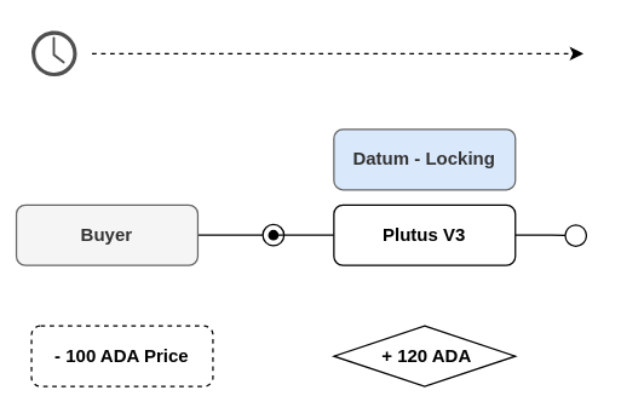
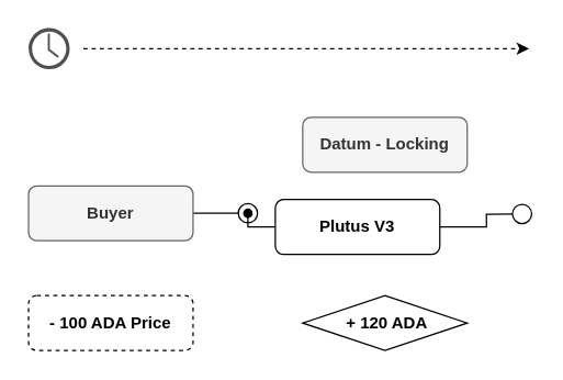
- <mxCell id="2" value="&lt;b&gt;Datum - Locking&lt;/b&gt;" style="rounded=1;whiteSpace=wrap;html=1;fillColor=#dae8fc;fontColor=#333333;strokeColor=#666666;" parent="1" vertex="1"><mxGeometry x="220" y="85" width="120" height="40" as="geometry" /></mxCell>
+ <mxCell id="2" value="&lt;b&gt;Datum - Locking&lt;/b&gt;" style="rounded=1;whiteSpace=wrap;html=1;fillColor=#f5f5f5;fontColor=#333333;strokeColor=#666666;" parent="1" vertex="1"><mxGeometry x="220" y="85" width="120" height="40" as="geometry" /></mxCell>
- <mxCell id="4" value="&lt;b&gt;Buyer&lt;/b&gt;" style="rounded=1;whiteSpace=wrap;html=1;fillColor=#f5f5f5;fontColor=#333333;strokeColor=#666666;" parent="1" vertex="1"><mxGeometry x="10" y="135" width="120" height="40" as="geometry" /></mxCell>
+ <mxCell id="4" value="&lt;b&gt;Buyer&lt;/b&gt;" style="rounded=1;whiteSpace=wrap;html=1;fillColor=#f5f5f5;fontColor=#333333;strokeColor=#666666;" parent="1" vertex="1"><mxGeometry x="20" y="135" width="120" height="40" as="geometry" /></mxCell>
- <mxCell id="7" value="&lt;b&gt;Plutus V3&lt;/b&gt;" style="rounded=1;whiteSpace=wrap;html=1;" parent="1" vertex="1"><mxGeometry x="220" y="135" width="120" height="40" as="geometry" /></mxCell>
+ <mxCell id="7" value="&lt;b&gt;Plutus V3&lt;/b&gt;" style="rounded=1;whiteSpace=wrap;html=1;" parent="1" vertex="1"><mxGeometry x="200" y="145" width="120" height="40" as="geometry" /></mxCell>
